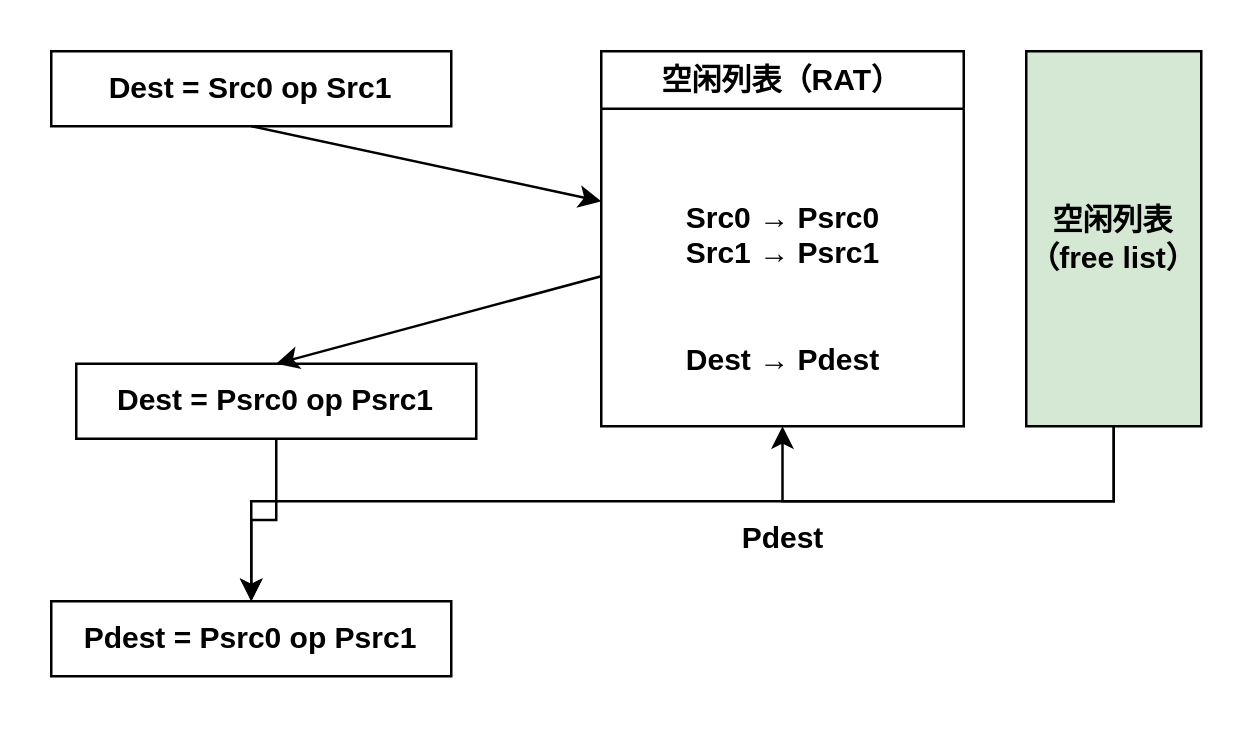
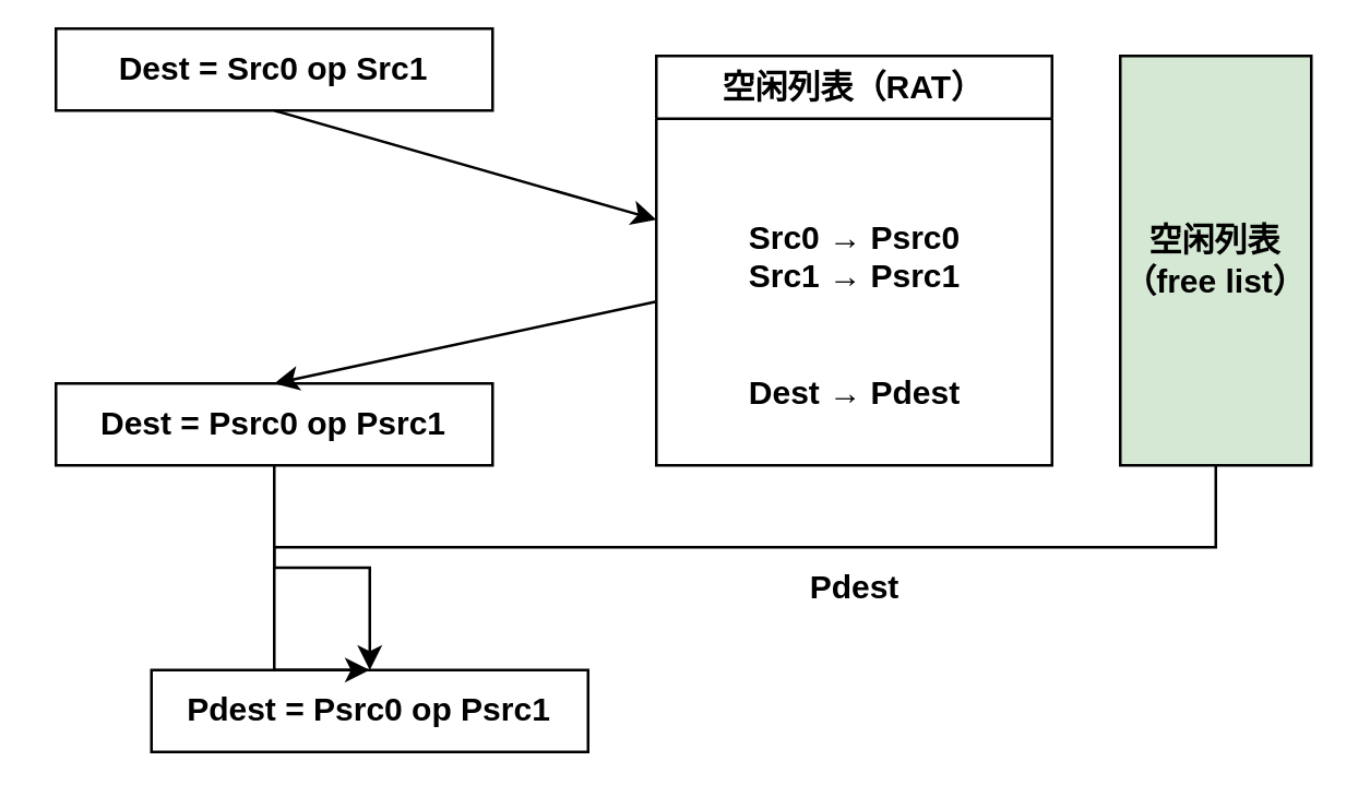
- <mxCell id="6" value="Dest = Src0 op Src1" style="text;html=1;align=center;verticalAlign=middle;whiteSpace=wrap;rounded=0;fontStyle=1;strokeColor=default;" vertex="1" parent="1"><mxGeometry x="20" y="20" width="160" height="30" as="geometry" /></mxCell>
+ <mxCell id="6" value="Dest = Src0 op Src1" style="text;html=1;align=center;verticalAlign=middle;whiteSpace=wrap;rounded=0;fontStyle=1;strokeColor=default;" vertex="1" parent="1"><mxGeometry x="20" y="10" width="160" height="30" as="geometry" /></mxCell>
- <mxCell id="8" value="Dest = Psrc0 op Psrc1" style="text;html=1;align=center;verticalAlign=middle;whiteSpace=wrap;rounded=0;fontStyle=1;strokeColor=default;" vertex="1" parent="1"><mxGeometry x="30" y="145" width="160" height="30" as="geometry" /></mxCell>
+ <mxCell id="8" value="Dest = Psrc0 op Psrc1" style="text;html=1;align=center;verticalAlign=middle;whiteSpace=wrap;rounded=0;fontStyle=1;strokeColor=default;" vertex="1" parent="1"><mxGeometry x="20" y="140" width="160" height="30" as="geometry" /></mxCell>
- <mxCell id="10" style="edgeStyle=orthogonalEdgeStyle;rounded=0;orthogonalLoop=1;jettySize=auto;html=1;exitX=0.5;exitY=1;exitDx=0;exitDy=0;entryX=0.5;entryY=1;entryDx=0;entryDy=0;" edge="1" parent="1" source="11" target="3"><mxGeometry relative="1" as="geometry"><Array as="points"><mxPoint x="445" y="200" /><mxPoint x="313" y="200" /></Array></mxGeometry></mxCell>
- <mxCell id="12" value="Pdest = Psrc0 op Psrc1" style="text;html=1;align=center;verticalAlign=middle;whiteSpace=wrap;rounded=0;fontStyle=1;strokeColor=default;" vertex="1" parent="1"><mxGeometry x="20" y="240" width="160" height="30" as="geometry" /></mxCell>
+ <mxCell id="12" value="Pdest = Psrc0 op Psrc1" style="text;html=1;align=center;verticalAlign=middle;whiteSpace=wrap;rounded=0;fontStyle=1;strokeColor=default;" vertex="1" parent="1"><mxGeometry x="55" y="245" width="160" height="30" as="geometry" /></mxCell>
